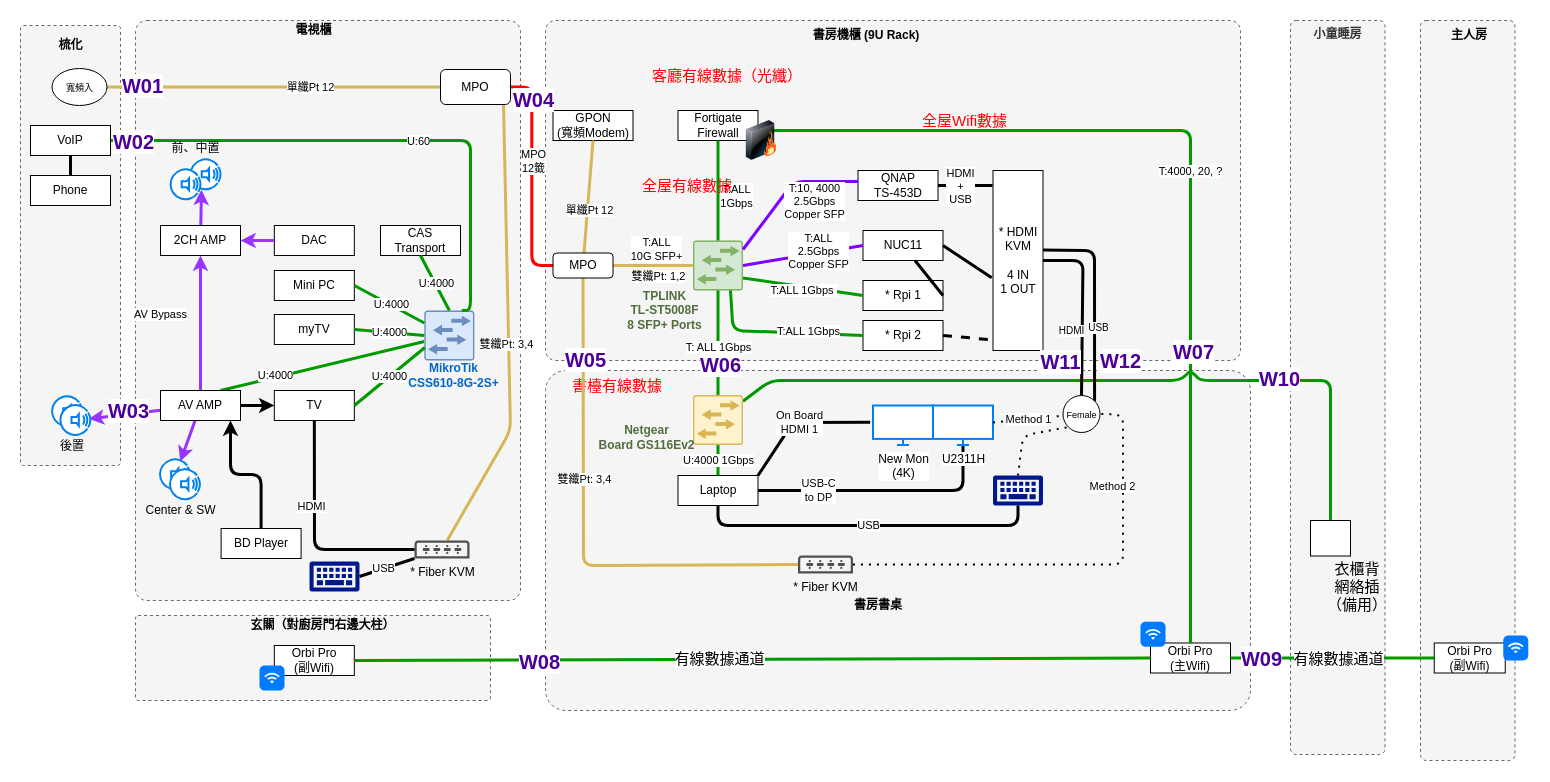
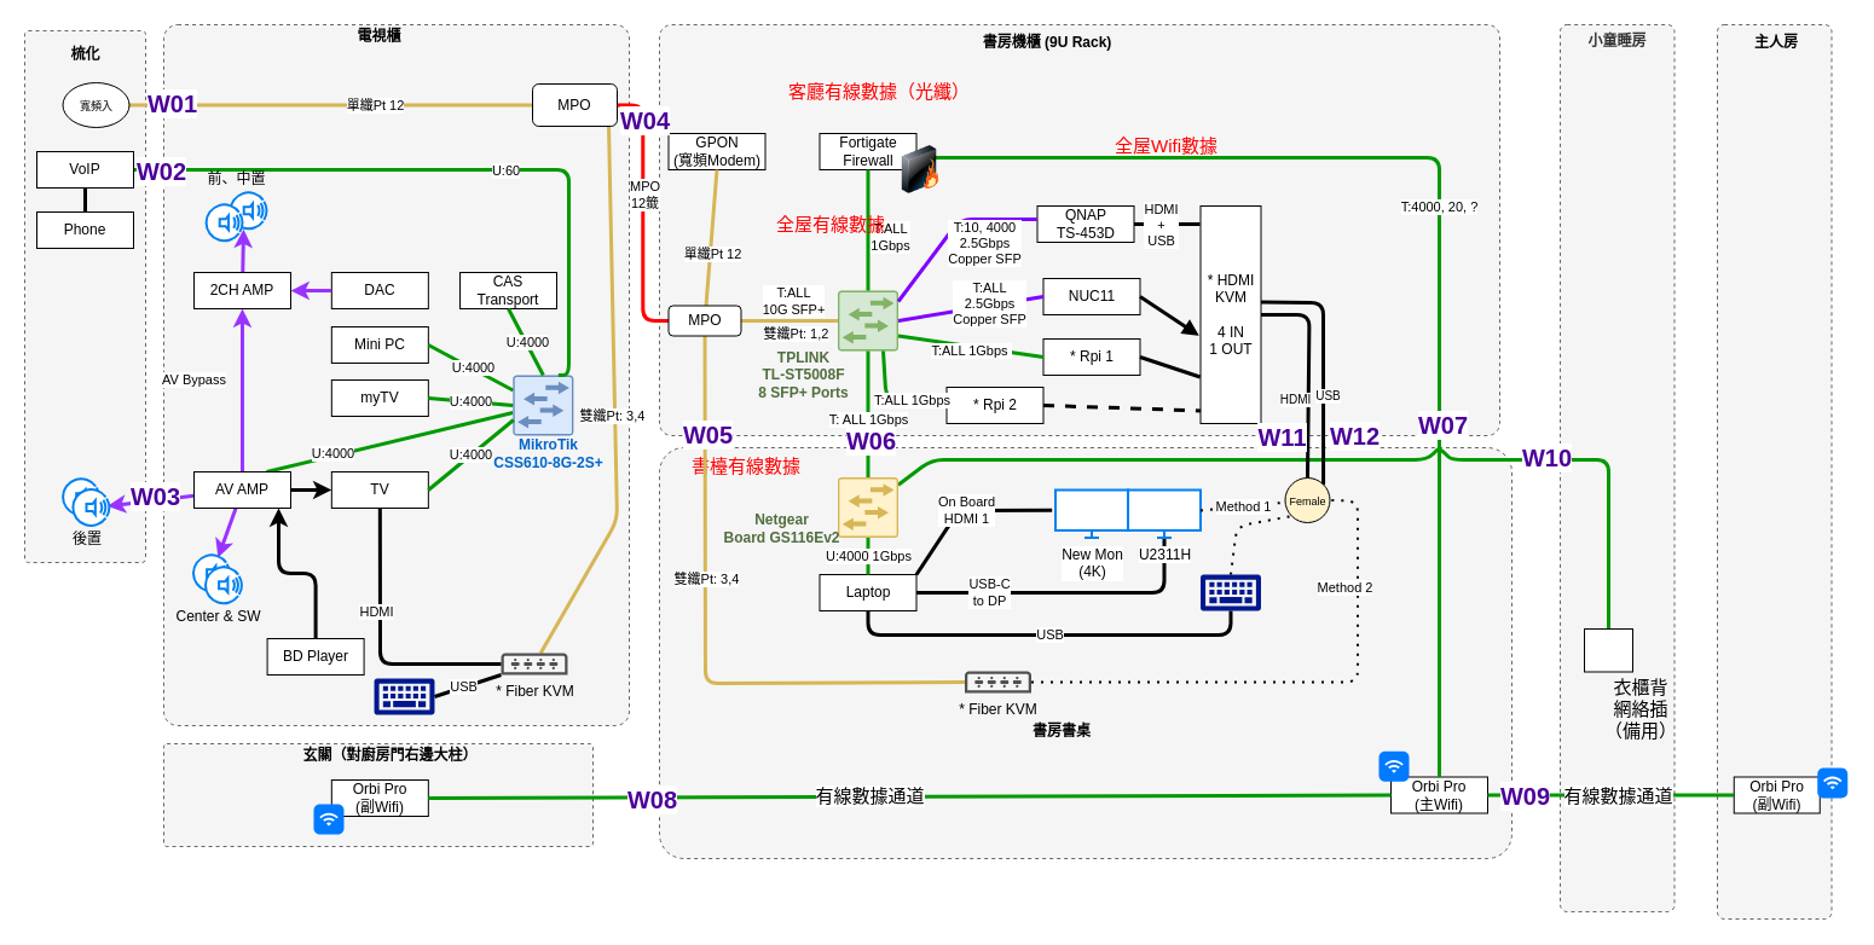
- <mxCell id="68" value="" style="endArrow=none;html=1;strokeColor=#000000;strokeWidth=3;entryX=-0.025;entryY=0.596;entryDx=0;entryDy=0;exitX=1;exitY=0.5;exitDx=0;exitDy=0;entryPerimeter=0;" parent="1" source="18" target="65" edge="1"><mxGeometry width="50" height="50" relative="1" as="geometry"><mxPoint x="732.5" y="370" as="sourcePoint" /><mxPoint x="782.5" y="320" as="targetPoint" /></mxGeometry></mxCell>
+ <mxCell id="68" value="" style="endArrow=block;html=1;strokeColor=#000000;strokeWidth=3;entryX=-0.025;entryY=0.596;entryDx=0;entryDy=0;exitX=1;exitY=0.5;exitDx=0;exitDy=0;entryPerimeter=0;" parent="1" source="18" target="65" edge="1"><mxGeometry width="50" height="50" relative="1" as="geometry"><mxPoint x="732.5" y="370" as="sourcePoint" /><mxPoint x="782.5" y="320" as="targetPoint" /></mxGeometry></mxCell>
- <mxCell id="69" value="" style="endArrow=none;html=1;strokeColor=#000000;strokeWidth=3;exitX=1;exitY=0.5;exitDx=0;exitDy=0;" parent="1" source="43" target="18" edge="1"><mxGeometry width="50" height="50" relative="1" as="geometry"><mxPoint x="732.5" y="370" as="sourcePoint" /><mxPoint x="782.5" y="320" as="targetPoint" /></mxGeometry></mxCell>
+ <mxCell id="69" value="" style="endArrow=none;html=1;strokeColor=#000000;strokeWidth=3;entryX=-0.006;entryY=0.786;entryDx=0;entryDy=0;exitX=1;exitY=0.5;exitDx=0;exitDy=0;entryPerimeter=0;" parent="1" source="43" target="65" edge="1"><mxGeometry width="50" height="50" relative="1" as="geometry"><mxPoint x="732.5" y="370" as="sourcePoint" /><mxPoint x="782.5" y="320" as="targetPoint" /></mxGeometry></mxCell>
- <mxCell id="42" value="* Rpi 2" style="rounded=0;whiteSpace=wrap;html=1;" parent="1" vertex="1"><mxGeometry x="862.5" y="320" width="80" height="30" as="geometry" /></mxCell>
+ <mxCell id="42" value="* Rpi 2" style="rounded=0;whiteSpace=wrap;html=1;" parent="1" vertex="1"><mxGeometry x="782.5" y="320" width="80" height="30" as="geometry" /></mxCell>
- <mxCell id="74" value="&lt;font style=&quot;font-size: 9px&quot;&gt;Female&lt;/font&gt;" style="ellipse;whiteSpace=wrap;html=1;aspect=fixed;" parent="1" vertex="1"><mxGeometry x="1062.5" y="395" width="37" height="37" as="geometry" /></mxCell>
+ <mxCell id="74" value="&lt;font style=&quot;font-size: 9px&quot;&gt;Female&lt;/font&gt;" style="ellipse;whiteSpace=wrap;html=1;aspect=fixed;fillColor=#fff2cc;" parent="1" vertex="1"><mxGeometry x="1062.5" y="395" width="37" height="37" as="geometry" /></mxCell>
